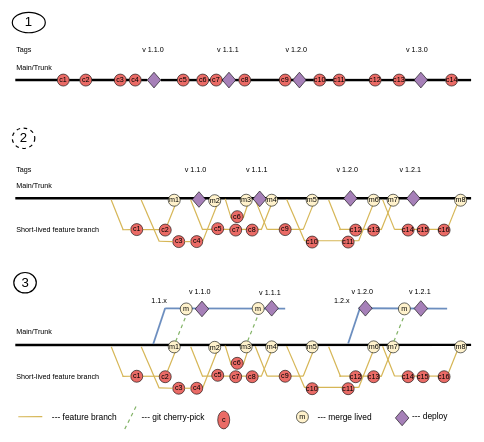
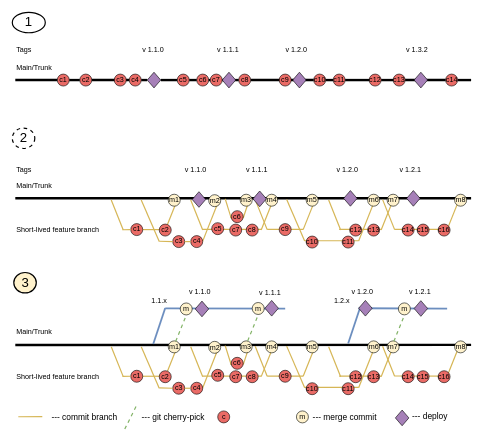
- <mxCell id="41" value="v 1.3.0" style="text;html=1;align=left;verticalAlign=middle;resizable=0;points=[];autosize=1;strokeColor=none;fillColor=none;" parent="1" vertex="1"><mxGeometry x="675" y="73" width="50" height="20" as="geometry" /></mxCell>
+ <mxCell id="41" value="v 1.3.2" style="text;html=1;align=left;verticalAlign=middle;resizable=0;points=[];autosize=1;strokeColor=none;fillColor=none;" parent="1" vertex="1"><mxGeometry x="675" y="73" width="50" height="20" as="geometry" /></mxCell>
- <mxCell id="103" value="&lt;font style=&quot;font-size: 22px&quot;&gt;3&lt;/font&gt;" style="ellipse;whiteSpace=wrap;html=1;strokeWidth=2;" parent="1" vertex="1"><mxGeometry x="22.5" y="453.89" width="37.5" height="34.11" as="geometry" /></mxCell>
+ <mxCell id="103" value="&lt;font style=&quot;font-size: 22px&quot;&gt;3&lt;/font&gt;" style="ellipse;whiteSpace=wrap;html=1;strokeWidth=2;fillColor=#fff2cc;" parent="1" vertex="1"><mxGeometry x="22.5" y="453.89" width="37.5" height="34.11" as="geometry" /></mxCell>
- <mxCell id="10" value="&lt;font style=&quot;font-size: 14px&quot;&gt;---&amp;nbsp;&lt;/font&gt;&lt;span style=&quot;font-size: 14px&quot;&gt;feature branch&lt;br&gt;&lt;/span&gt;" style="text;html=1;align=center;verticalAlign=middle;resizable=0;points=[];autosize=1;strokeColor=none;fillColor=none;" parent="1" vertex="1"><mxGeometry x="80" y="684.66" width="120" height="20" as="geometry" /></mxCell>
+ <mxCell id="10" value="&lt;font style=&quot;font-size: 14px&quot;&gt;---&amp;nbsp;&lt;/font&gt;&lt;span style=&quot;font-size: 14px&quot;&gt;commit branch&lt;br&gt;&lt;/span&gt;" style="text;html=1;align=center;verticalAlign=middle;resizable=0;points=[];autosize=1;strokeColor=none;fillColor=none;" parent="1" vertex="1"><mxGeometry x="80" y="684.66" width="120" height="20" as="geometry" /></mxCell>
- <mxCell id="8" value="&lt;font style=&quot;font-size: 14px&quot;&gt;--- merge lived&lt;/font&gt;" style="text;html=1;align=center;verticalAlign=middle;resizable=0;points=[];autosize=1;strokeColor=none;fillColor=none;" parent="1" vertex="1"><mxGeometry x="513.75" y="684.66" width="120" height="20" as="geometry" /></mxCell>
+ <mxCell id="8" value="&lt;font style=&quot;font-size: 14px&quot;&gt;--- merge commit&lt;/font&gt;" style="text;html=1;align=center;verticalAlign=middle;resizable=0;points=[];autosize=1;strokeColor=none;fillColor=none;" parent="1" vertex="1"><mxGeometry x="513.75" y="684.66" width="120" height="20" as="geometry" /></mxCell>
- <mxCell id="6" value="c" style="ellipse;whiteSpace=wrap;html=1;aspect=fixed;fillColor=#EA6B66;" parent="1" vertex="1"><mxGeometry x="362.5" y="684.66" width="20" height="30" as="geometry" /></mxCell>
+ <mxCell id="6" value="c" style="ellipse;whiteSpace=wrap;html=1;aspect=fixed;fillColor=#EA6B66;" parent="1" vertex="1"><mxGeometry x="362.5" y="684.66" width="20" height="20" as="geometry" /></mxCell>
